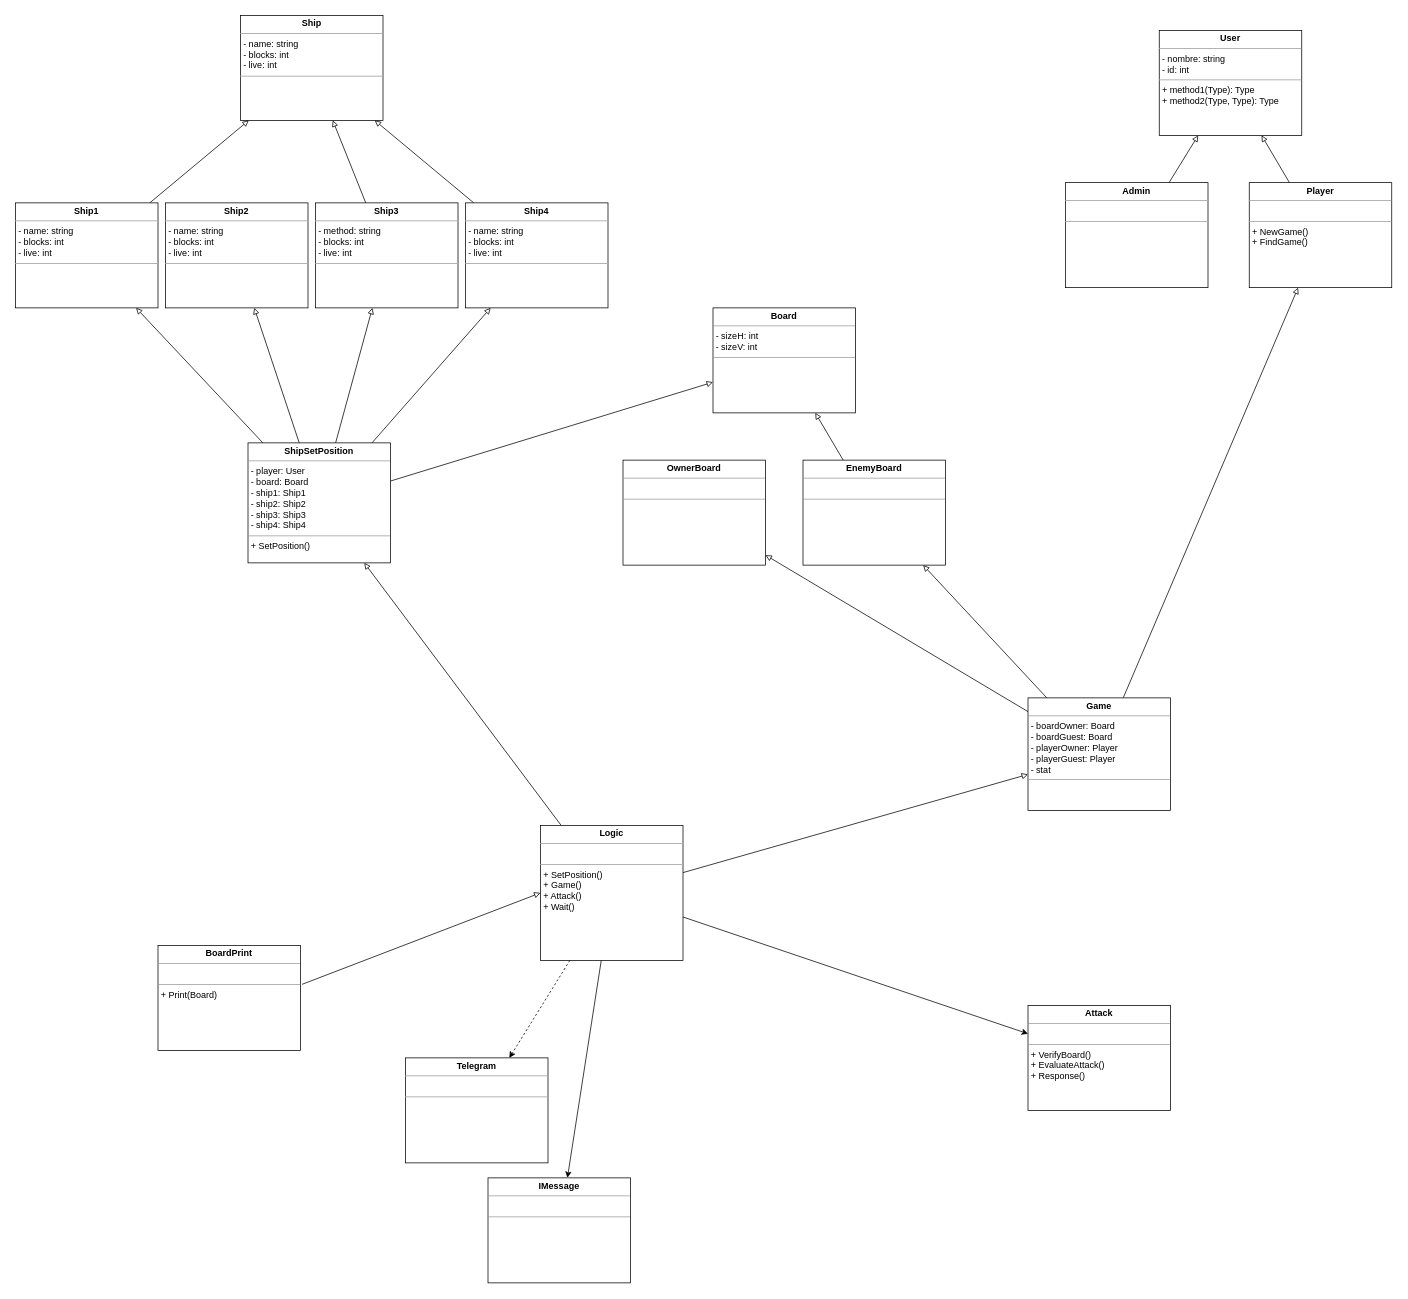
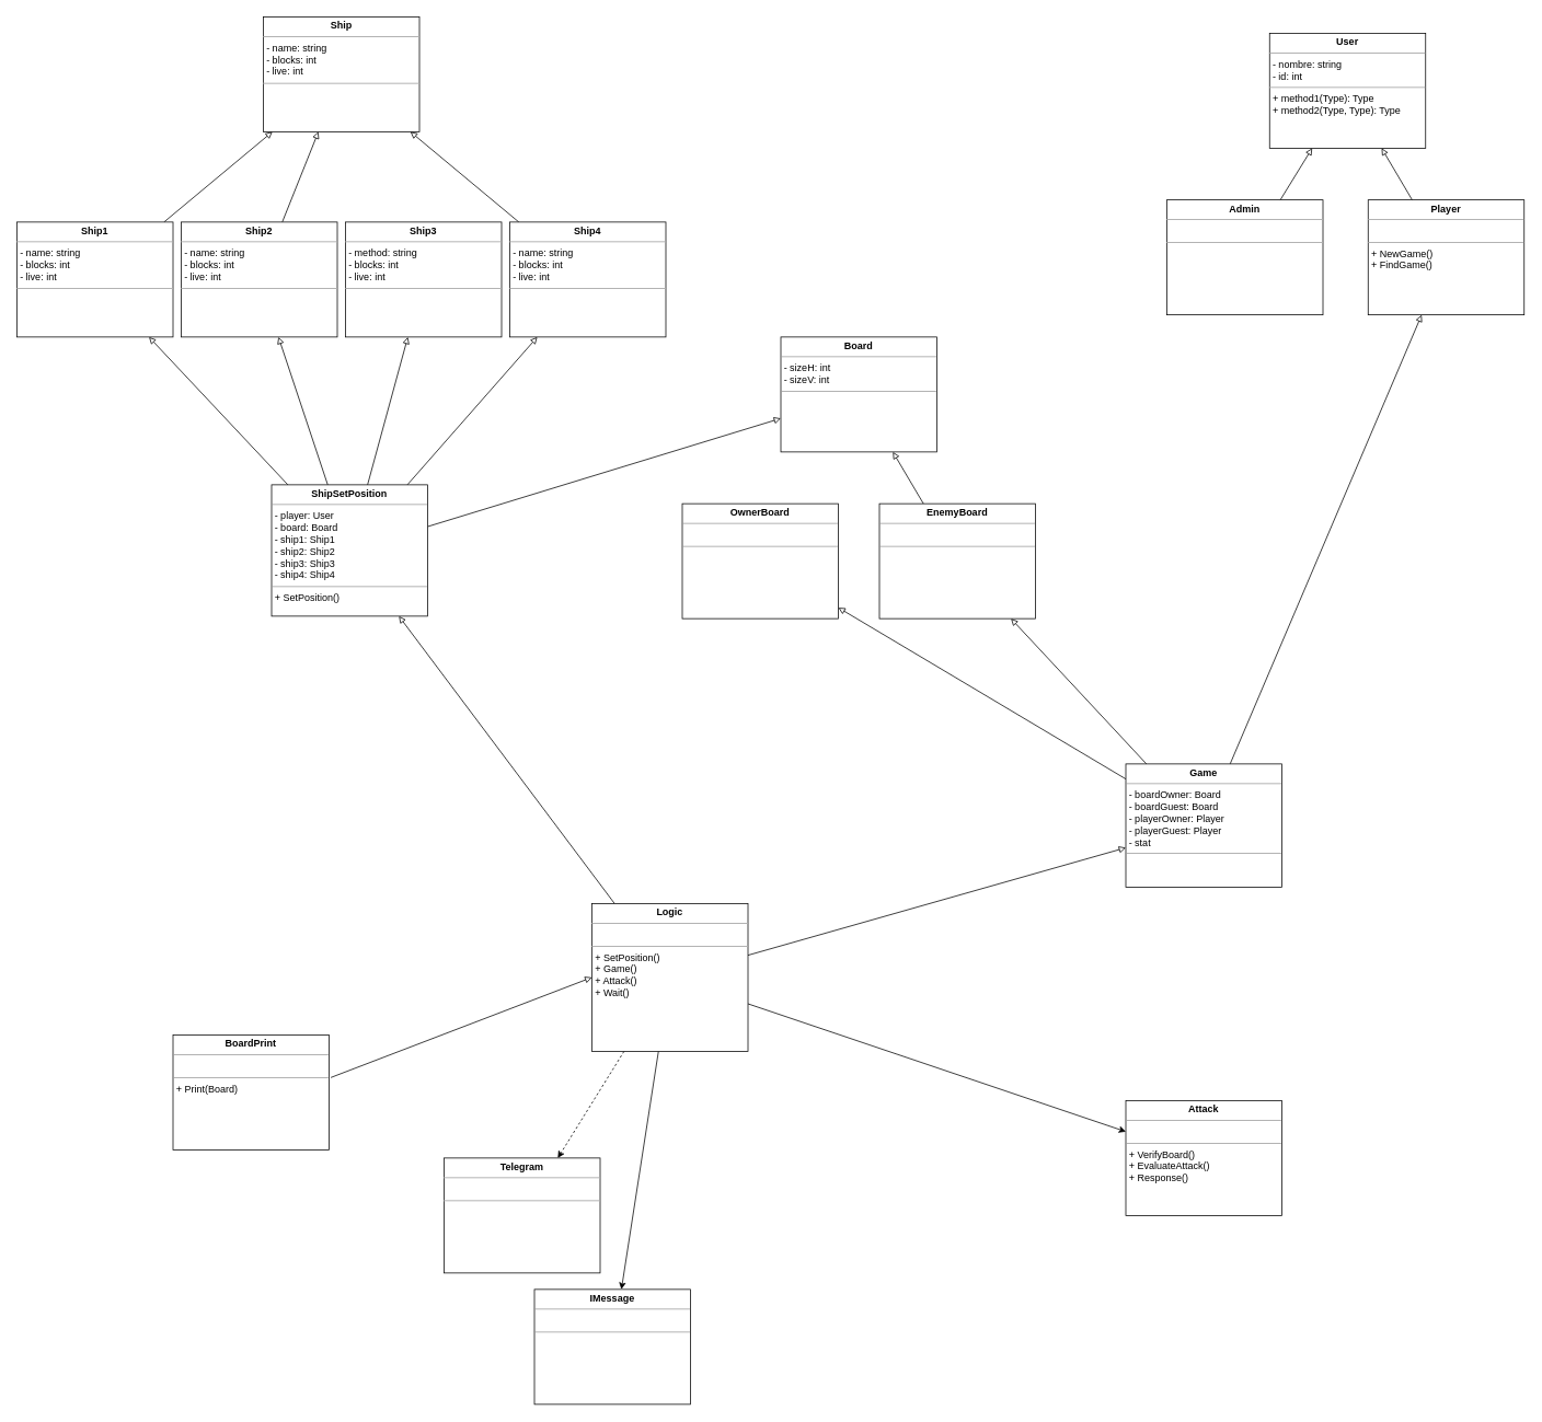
+ <mxCell id="26" style="rounded=0;orthogonalLoop=1;jettySize=auto;html=1;endArrow=block;endFill=0;" parent="1" source="37" target="11" edge="1"><mxGeometry relative="1" as="geometry" /></mxCell>
- <mxCell id="27" style="rounded=0;orthogonalLoop=1;jettySize=auto;html=1;startArrow=none;endArrow=block;endFill=0;" parent="1" source="36" target="11" edge="1"><mxGeometry relative="1" as="geometry" /></mxCell>
